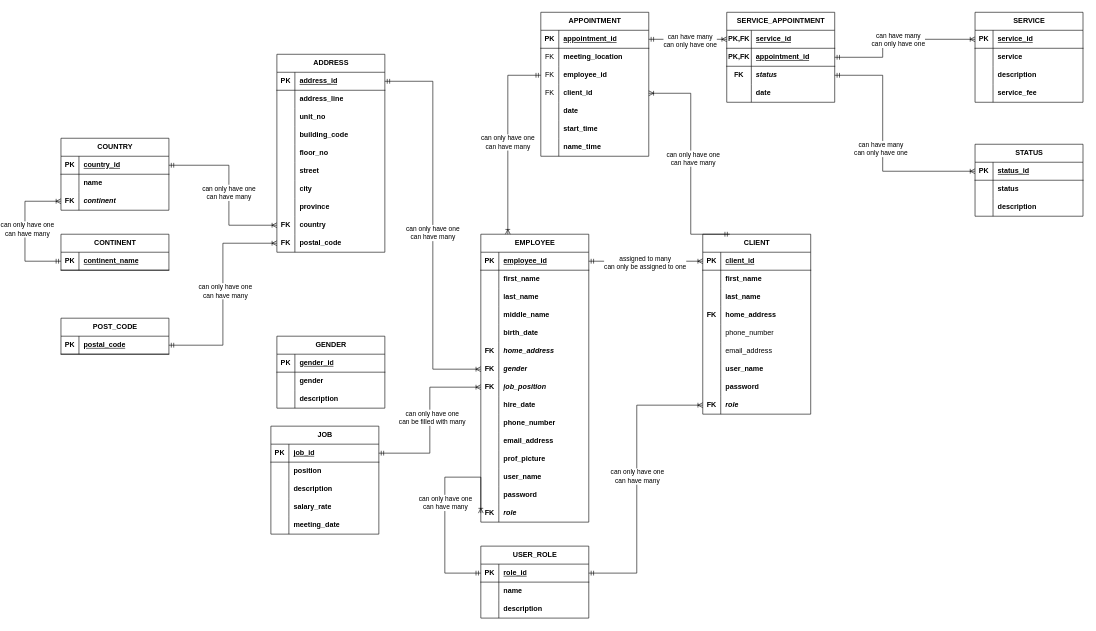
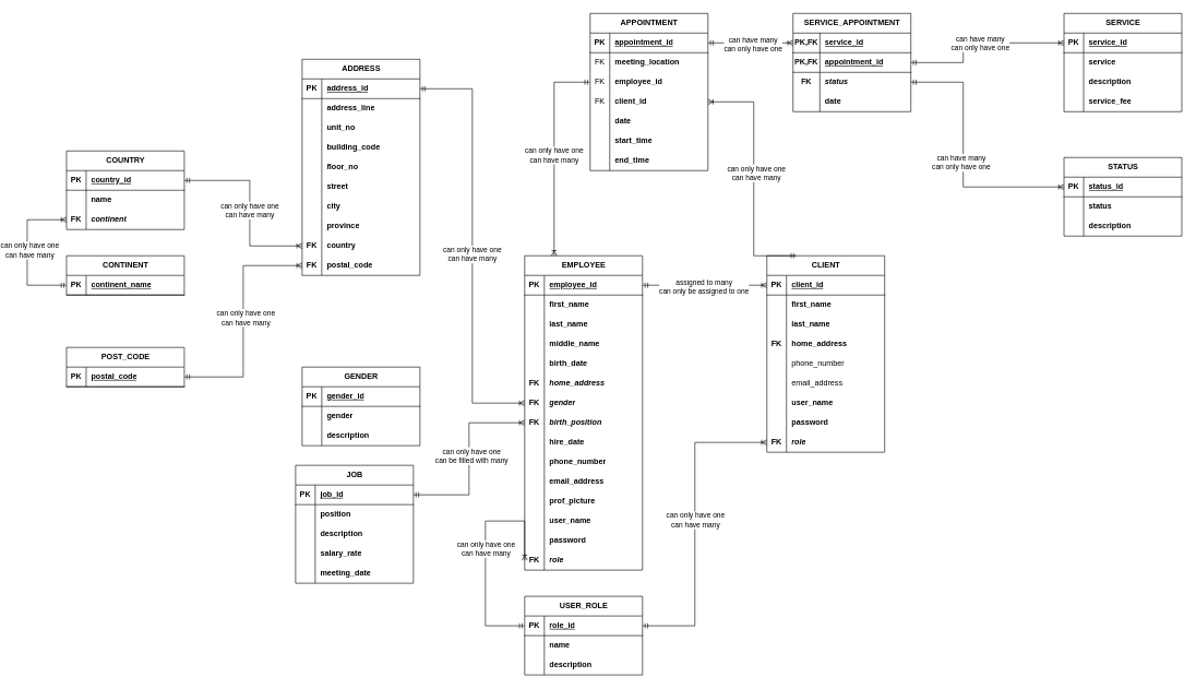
- <mxCell id="211" value="name_time" style="shape=partialRectangle;connectable=0;fillColor=none;top=0;left=0;bottom=0;right=0;align=left;spacingLeft=6;overflow=hidden;whiteSpace=wrap;html=1;fontStyle=1" vertex="1" parent="209"><mxGeometry x="30" width="150" height="30" as="geometry"><mxRectangle width="150" height="30" as="alternateBounds" /></mxGeometry></mxCell>
+ <mxCell id="211" value="end_time" style="shape=partialRectangle;connectable=0;fillColor=none;top=0;left=0;bottom=0;right=0;align=left;spacingLeft=6;overflow=hidden;whiteSpace=wrap;html=1;fontStyle=1" vertex="1" parent="209"><mxGeometry x="30" width="150" height="30" as="geometry"><mxRectangle width="150" height="30" as="alternateBounds" /></mxGeometry></mxCell>
- <mxCell id="26" value="&lt;i&gt;job_position&lt;/i&gt;" style="shape=partialRectangle;connectable=0;fillColor=none;top=0;left=0;bottom=0;right=0;align=left;spacingLeft=6;overflow=hidden;whiteSpace=wrap;html=1;fontStyle=1" parent="24" vertex="1"><mxGeometry x="30" width="150" height="30" as="geometry"><mxRectangle width="150" height="30" as="alternateBounds" /></mxGeometry></mxCell>
+ <mxCell id="26" value="&lt;i&gt;birth_position&lt;/i&gt;" style="shape=partialRectangle;connectable=0;fillColor=none;top=0;left=0;bottom=0;right=0;align=left;spacingLeft=6;overflow=hidden;whiteSpace=wrap;html=1;fontStyle=1" parent="24" vertex="1"><mxGeometry x="30" width="150" height="30" as="geometry"><mxRectangle width="150" height="30" as="alternateBounds" /></mxGeometry></mxCell>
